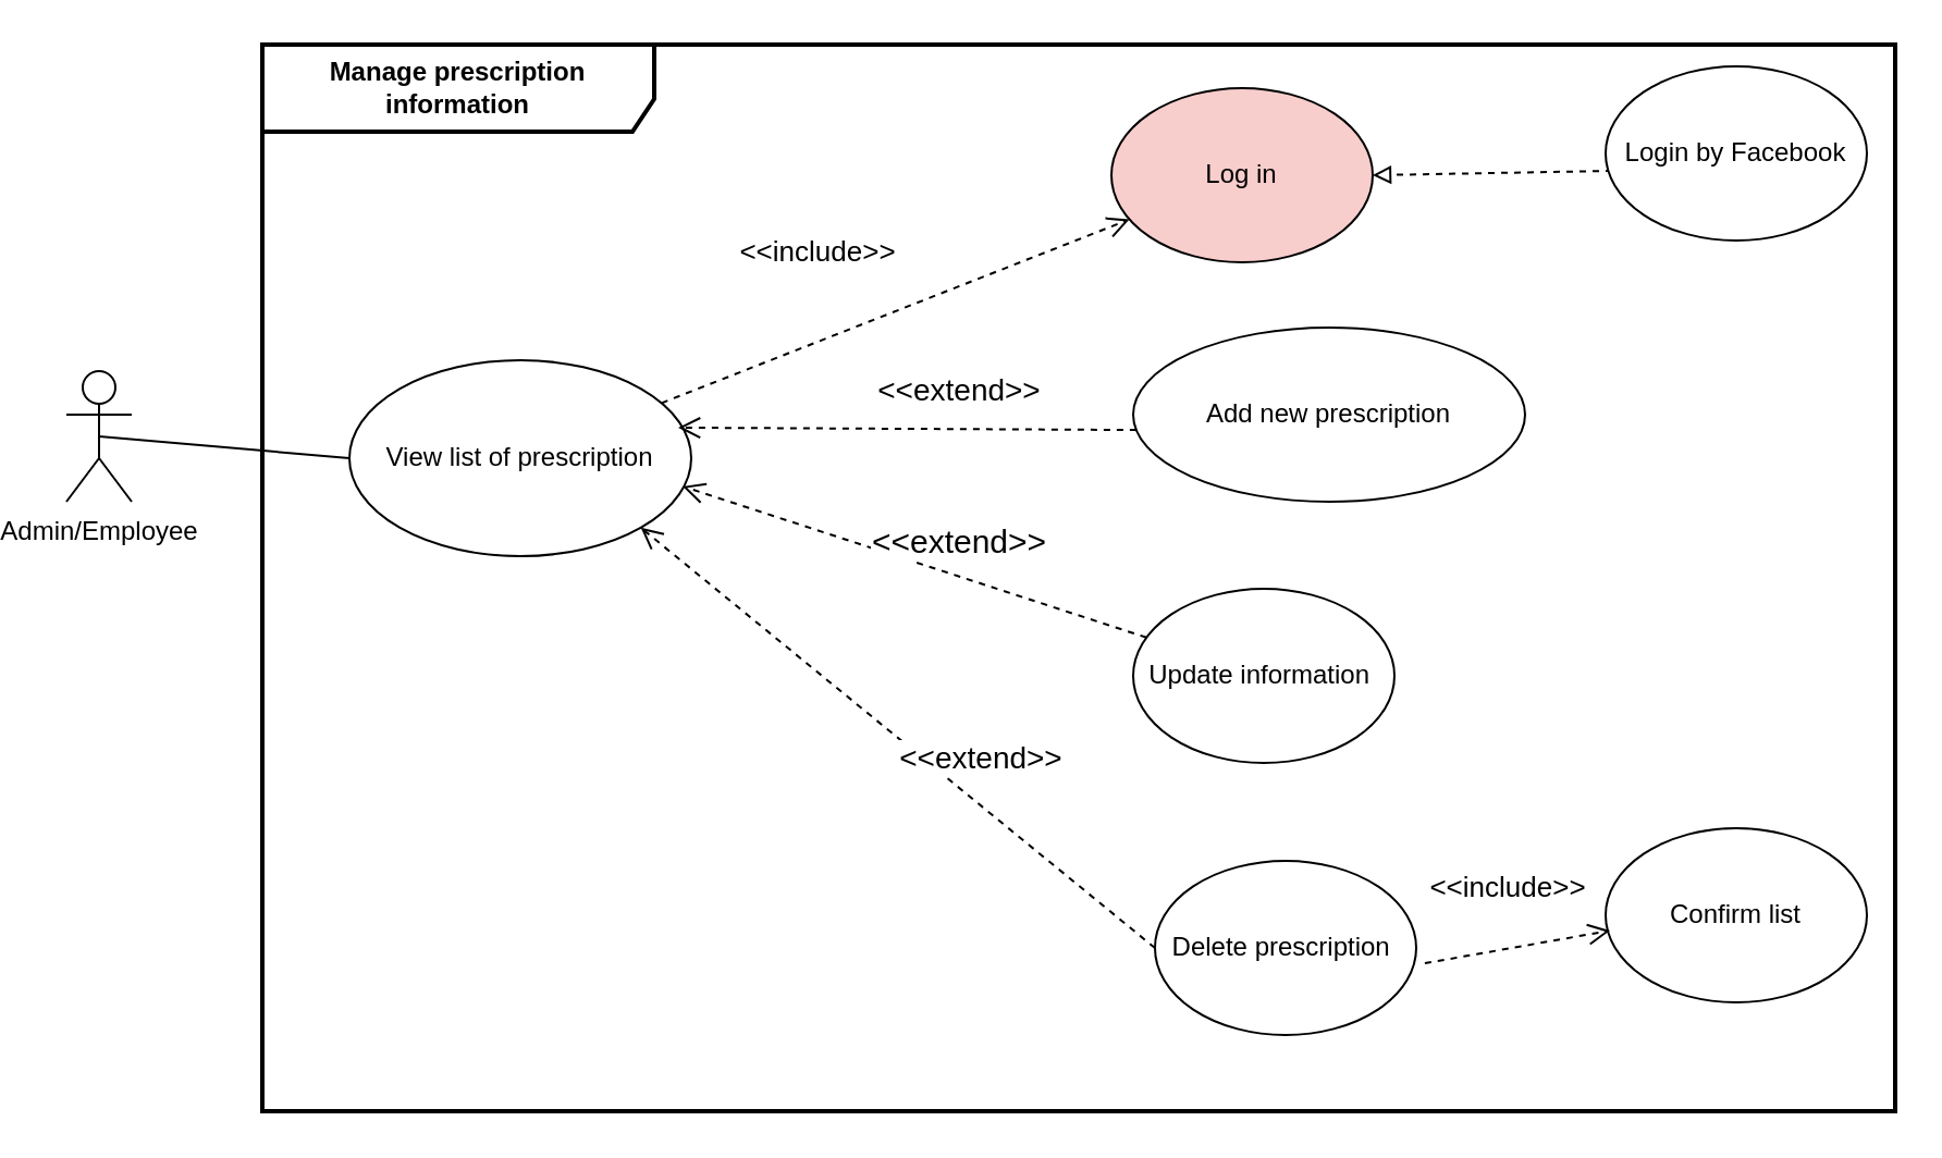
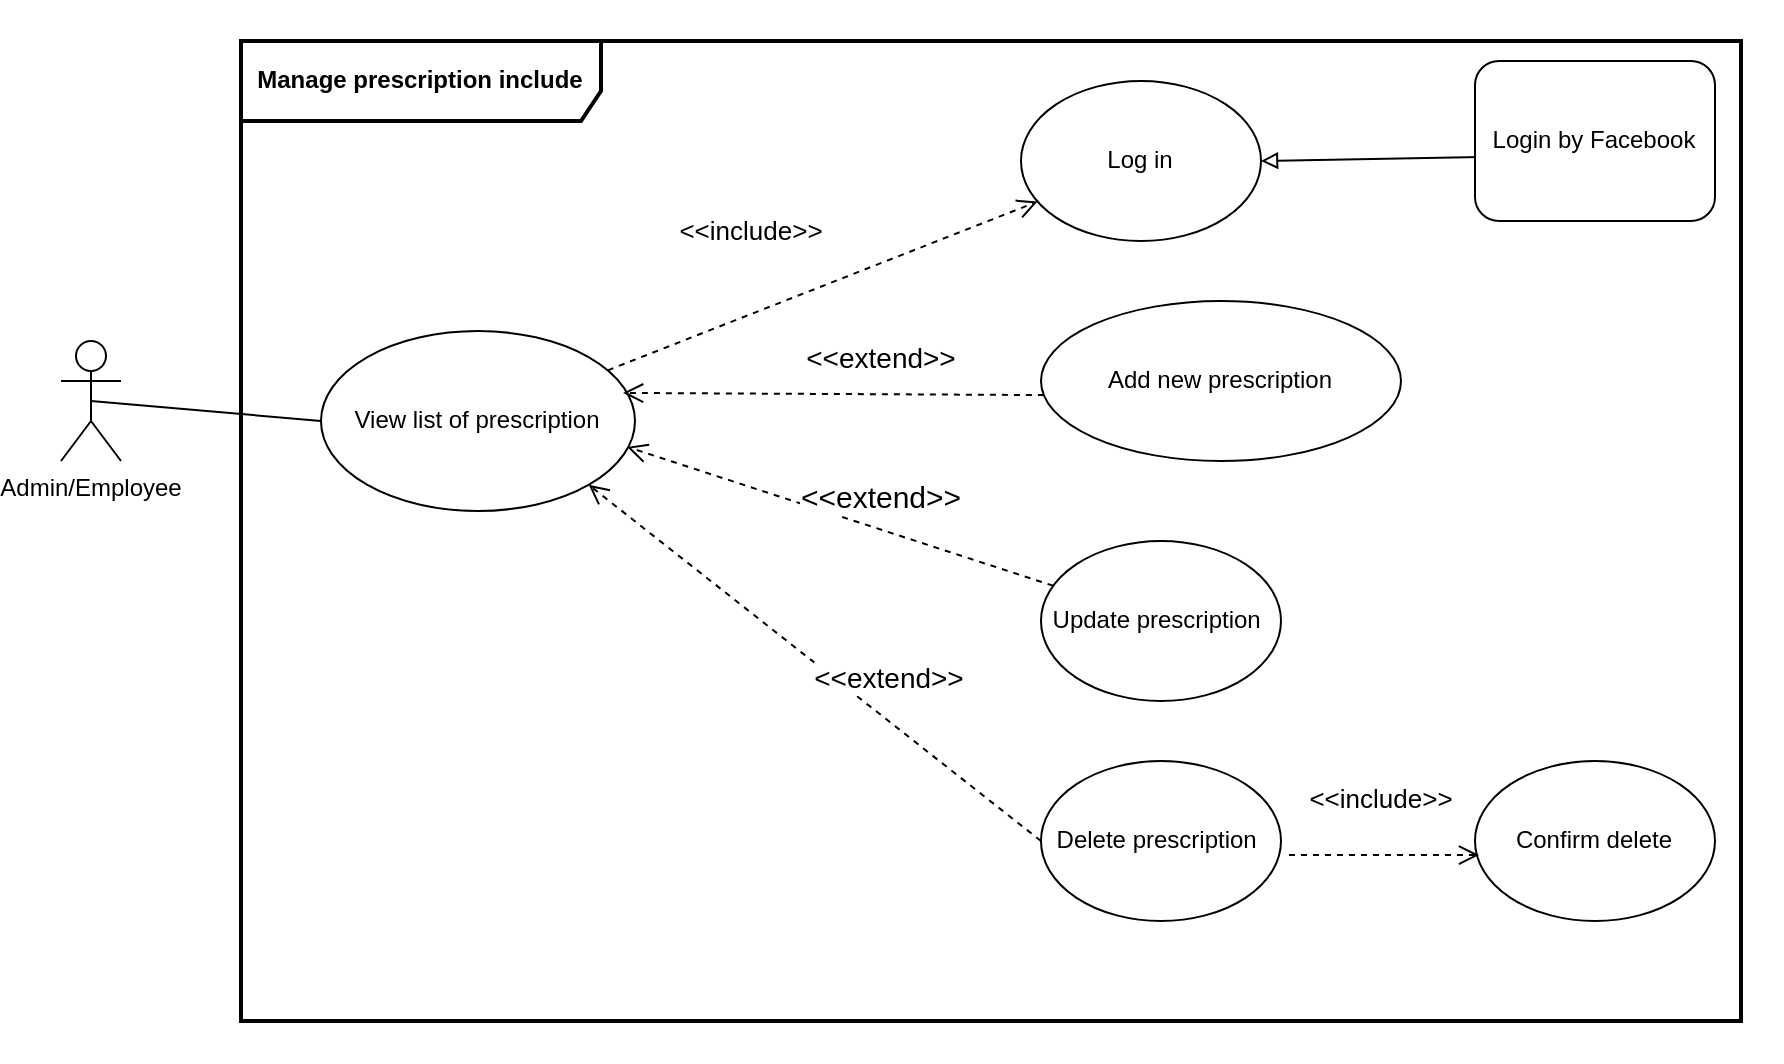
- <mxCell id="4" value="&lt;b&gt;Manage prescription information&lt;/b&gt;" style="shape=umlFrame;whiteSpace=wrap;html=1;pointerEvents=0;width=180;height=40;strokeWidth=2;" parent="1" vertex="1"><mxGeometry x="110" y="20" width="750" height="490" as="geometry" /></mxCell>
+ <mxCell id="4" value="&lt;b&gt;Manage prescription include&lt;/b&gt;" style="shape=umlFrame;whiteSpace=wrap;html=1;pointerEvents=0;width=180;height=40;strokeWidth=2;" parent="1" vertex="1"><mxGeometry x="110" y="20" width="750" height="490" as="geometry" /></mxCell>
- <mxCell id="12" value="Login by Facebook" style="ellipse;whiteSpace=wrap;html=1;" parent="1" vertex="1"><mxGeometry x="727" y="30" width="120" height="80" as="geometry" /></mxCell>
+ <mxCell id="12" value="Login by Facebook" style="whiteSpace=wrap;html=1;rounded=1;" parent="1" vertex="1"><mxGeometry x="727" y="30" width="120" height="80" as="geometry" /></mxCell>
- <mxCell id="11" value="" style="endArrow=block;html=1;rounded=0;endFill=0;exitX=0.025;exitY=0.6;exitDx=0;exitDy=0;entryX=1;entryY=0.5;entryDx=0;entryDy=0;exitPerimeter=0;dashed=1;" parent="1" source="12" target="5" edge="1"><mxGeometry width="50" height="50" relative="1" as="geometry"><mxPoint x="570" y="210" as="sourcePoint" /><mxPoint x="459.996" y="224.75" as="targetPoint" /><Array as="points" /></mxGeometry></mxCell>
+ <mxCell id="11" value="" style="endArrow=block;html=1;rounded=0;endFill=0;exitX=0.025;exitY=0.6;exitDx=0;exitDy=0;entryX=1;entryY=0.5;entryDx=0;entryDy=0;exitPerimeter=0;" parent="1" source="12" target="5" edge="1"><mxGeometry width="50" height="50" relative="1" as="geometry"><mxPoint x="570" y="210" as="sourcePoint" /><mxPoint x="459.996" y="224.75" as="targetPoint" /><Array as="points" /></mxGeometry></mxCell>
- <mxCell id="5" value="Log in" style="ellipse;whiteSpace=wrap;html=1;fillColor=#f8cecc;" parent="1" vertex="1"><mxGeometry x="500" y="40" width="120" height="80" as="geometry" /></mxCell>
+ <mxCell id="5" value="Log in" style="ellipse;whiteSpace=wrap;html=1;" parent="1" vertex="1"><mxGeometry x="500" y="40" width="120" height="80" as="geometry" /></mxCell>
- <mxCell id="7" value="Update information&amp;nbsp;" style="ellipse;whiteSpace=wrap;html=1;" parent="1" vertex="1"><mxGeometry x="510" y="270" width="120" height="80" as="geometry" /></mxCell>
+ <mxCell id="7" value="Update prescription&amp;nbsp;" style="ellipse;whiteSpace=wrap;html=1;" parent="1" vertex="1"><mxGeometry x="510" y="270" width="120" height="80" as="geometry" /></mxCell>
- <mxCell id="16" value="Confirm list" style="ellipse;whiteSpace=wrap;html=1;" parent="1" vertex="1"><mxGeometry x="727" y="380" width="120" height="80" as="geometry" /></mxCell>
+ <mxCell id="16" value="Confirm delete" style="ellipse;whiteSpace=wrap;html=1;" parent="1" vertex="1"><mxGeometry x="727" y="380" width="120" height="80" as="geometry" /></mxCell>
- <mxCell id="14" value="Delete prescription&amp;nbsp;" style="ellipse;whiteSpace=wrap;html=1;" parent="1" vertex="1"><mxGeometry x="520" y="395" width="120" height="80" as="geometry" /></mxCell>
+ <mxCell id="14" value="Delete prescription&amp;nbsp;" style="ellipse;whiteSpace=wrap;html=1;" parent="1" vertex="1"><mxGeometry x="510" y="380" width="120" height="80" as="geometry" /></mxCell>
